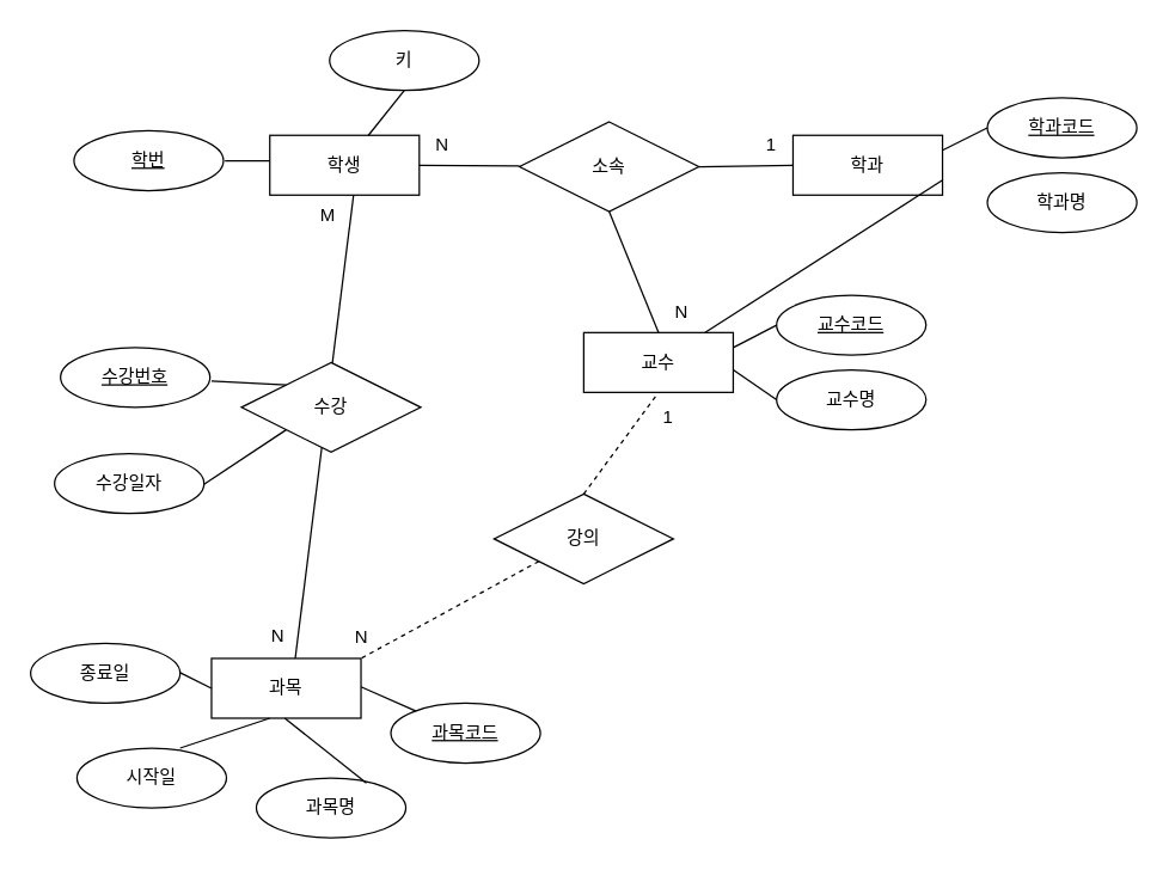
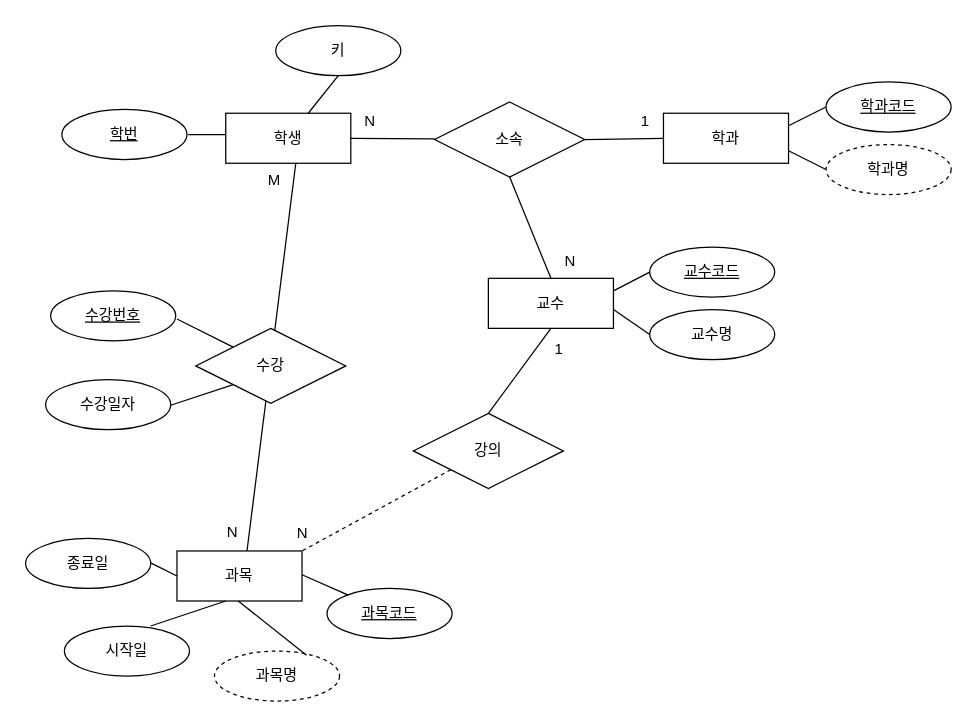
- <mxCell id="11" value="학과명" style="ellipse;whiteSpace=wrap;html=1;align=center;" parent="1" vertex="1"><mxGeometry x="660" y="115" width="100" height="40" as="geometry" /></mxCell>
+ <mxCell id="11" value="학과명" style="ellipse;whiteSpace=wrap;html=1;align=center;dashed=1;" parent="1" vertex="1"><mxGeometry x="660" y="115" width="100" height="40" as="geometry" /></mxCell>
- <mxCell id="22" value="" style="endArrow=none;html=1;rounded=0;exitX=1;exitY=0.75;exitDx=0;exitDy=0;" parent="1" source="16" target="17" edge="1"><mxGeometry relative="1" as="geometry"><mxPoint x="630" y="180" as="sourcePoint" /><mxPoint x="790" y="180" as="targetPoint" /></mxGeometry></mxCell>
+ <mxCell id="22" value="" style="endArrow=none;html=1;rounded=0;exitX=1;exitY=0.75;exitDx=0;exitDy=0;entryX=0;entryY=0.5;entryDx=0;entryDy=0;" parent="1" source="16" target="11" edge="1"><mxGeometry relative="1" as="geometry"><mxPoint x="630" y="180" as="sourcePoint" /><mxPoint x="790" y="180" as="targetPoint" /></mxGeometry></mxCell>
- <mxCell id="42" value="수강" style="shape=rhombus;perimeter=rhombusPerimeter;whiteSpace=wrap;html=1;align=center;" parent="1" vertex="1"><mxGeometry x="161" y="242" width="120" height="60" as="geometry" /></mxCell>
+ <mxCell id="42" value="수강" style="shape=rhombus;perimeter=rhombusPerimeter;whiteSpace=wrap;html=1;align=center;" parent="1" vertex="1"><mxGeometry x="156" y="262" width="120" height="60" as="geometry" /></mxCell>
- <mxCell id="35" value="" style="endArrow=none;html=1;rounded=0;exitX=0.5;exitY=0;exitDx=0;exitDy=0;entryX=0.5;entryY=1;entryDx=0;entryDy=0;dashed=1;" parent="1" source="14" target="17" edge="1"><mxGeometry relative="1" as="geometry"><mxPoint x="330" y="400" as="sourcePoint" /><mxPoint x="520" y="350" as="targetPoint" /></mxGeometry></mxCell>
+ <mxCell id="35" value="" style="endArrow=none;html=1;rounded=0;exitX=0.5;exitY=0;exitDx=0;exitDy=0;entryX=0.5;entryY=1;entryDx=0;entryDy=0;" parent="1" source="14" target="17" edge="1"><mxGeometry relative="1" as="geometry"><mxPoint x="330" y="400" as="sourcePoint" /><mxPoint x="520" y="350" as="targetPoint" /></mxGeometry></mxCell>
- <mxCell id="9" value="과목명" style="ellipse;whiteSpace=wrap;html=1;align=center;" parent="1" vertex="1"><mxGeometry x="171" y="520" width="100" height="40" as="geometry" /></mxCell>
+ <mxCell id="9" value="과목명" style="ellipse;whiteSpace=wrap;html=1;align=center;dashed=1;" parent="1" vertex="1"><mxGeometry x="171" y="520" width="100" height="40" as="geometry" /></mxCell>
